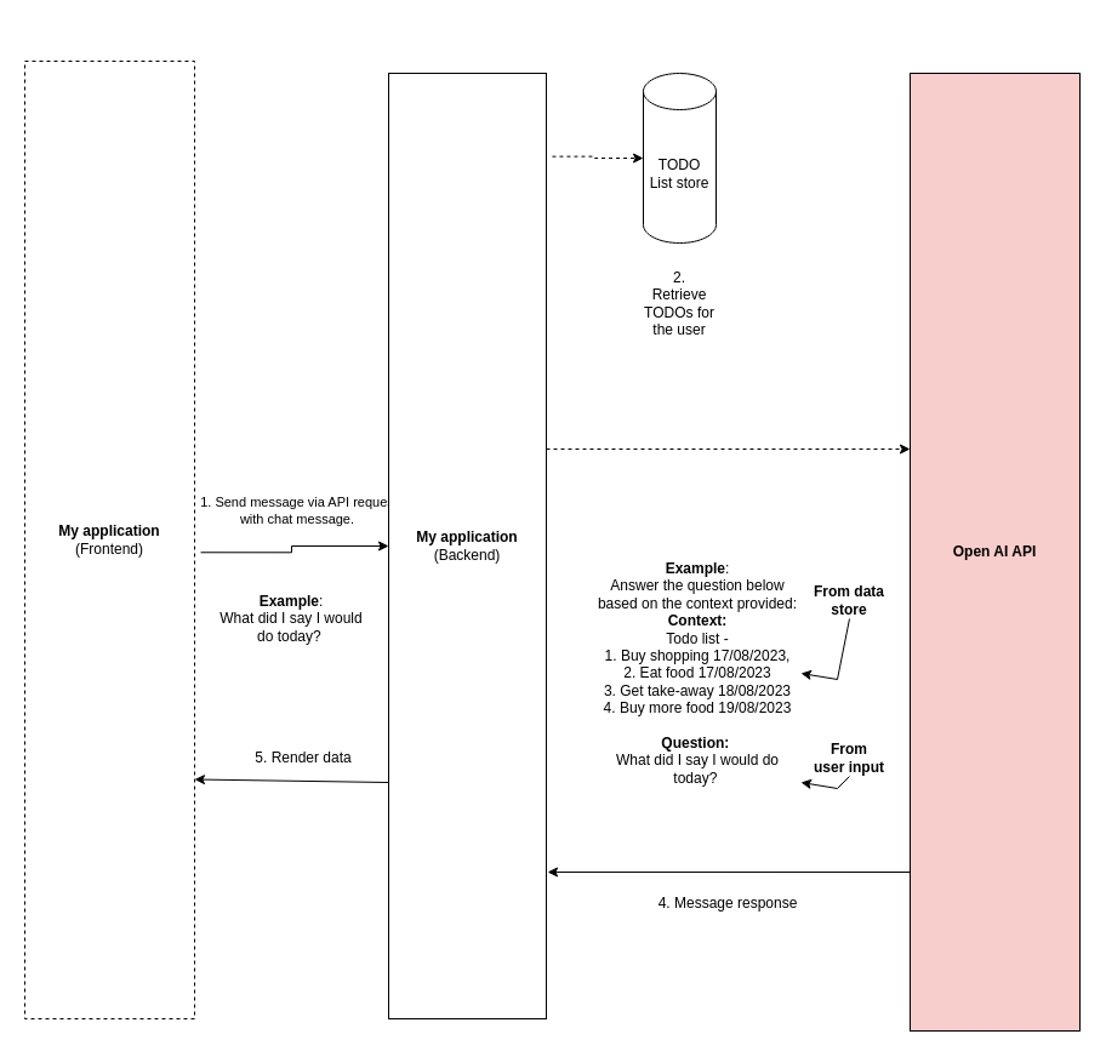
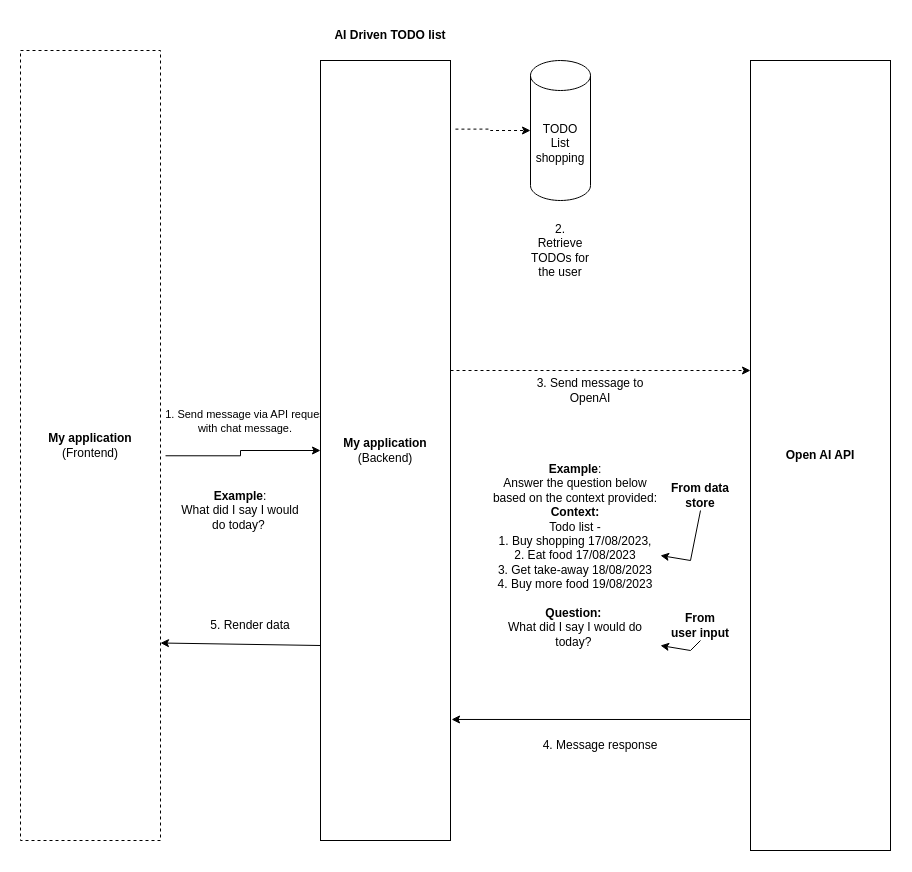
+ <mxCell id="10" value="&lt;b&gt;AI Driven TODO list&lt;/b&gt;" style="text;html=1;strokeColor=none;fillColor=none;align=center;verticalAlign=middle;whiteSpace=wrap;rounded=0;" vertex="1" parent="1"><mxGeometry x="270" y="20" width="240" height="30" as="geometry" /></mxCell>
- <mxCell id="11" value="TODO &lt;br&gt;List store" style="shape=cylinder3;whiteSpace=wrap;html=1;boundedLbl=1;backgroundOutline=1;size=15;" vertex="1" parent="1"><mxGeometry x="530" y="60" width="60" height="140" as="geometry" /></mxCell>
+ <mxCell id="11" value="TODO &lt;br&gt;List shopping" style="shape=cylinder3;whiteSpace=wrap;html=1;boundedLbl=1;backgroundOutline=1;size=15;" vertex="1" parent="1"><mxGeometry x="530" y="60" width="60" height="140" as="geometry" /></mxCell>
+ <mxCell id="13" value="3. Send message to OpenAI" style="text;html=1;strokeColor=none;fillColor=none;align=center;verticalAlign=middle;whiteSpace=wrap;rounded=0;" vertex="1" parent="1"><mxGeometry x="530" y="375" width="120" height="30" as="geometry" /></mxCell>
- <mxCell id="8" value="&lt;b&gt;Open AI API&lt;/b&gt;" style="rounded=0;whiteSpace=wrap;html=1;fillColor=#f8cecc;" vertex="1" parent="1"><mxGeometry x="750" y="60" width="140" height="790" as="geometry" /></mxCell>
+ <mxCell id="8" value="&lt;b&gt;Open AI API&lt;/b&gt;" style="rounded=0;whiteSpace=wrap;html=1;" vertex="1" parent="1"><mxGeometry x="750" y="60" width="140" height="790" as="geometry" /></mxCell>
